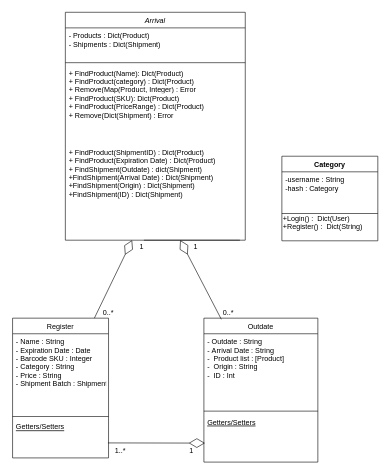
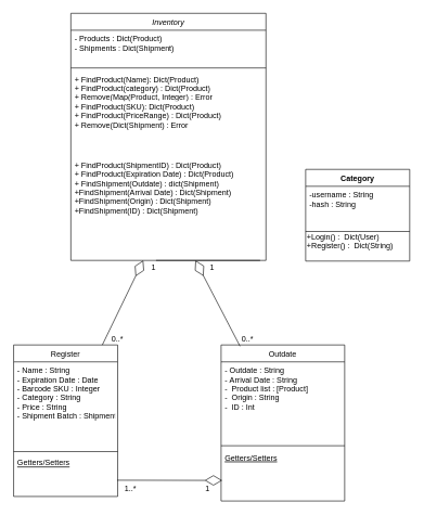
- <mxCell id="2" value="Arrival" style="swimlane;fontStyle=2;align=center;verticalAlign=top;childLayout=stackLayout;horizontal=1;startSize=26;horizontalStack=0;resizeParent=1;resizeLast=0;collapsible=1;marginBottom=0;rounded=0;shadow=0;strokeWidth=1;" vertex="1" parent="1"><mxGeometry x="108" y="20" width="300" height="380" as="geometry"><mxRectangle x="230" y="140" width="160" height="26" as="alternateBounds" /></mxGeometry></mxCell>
+ <mxCell id="2" value="Inventory" style="swimlane;fontStyle=2;align=center;verticalAlign=top;childLayout=stackLayout;horizontal=1;startSize=26;horizontalStack=0;resizeParent=1;resizeLast=0;collapsible=1;marginBottom=0;rounded=0;shadow=0;strokeWidth=1;" vertex="1" parent="1"><mxGeometry x="108" y="20" width="300" height="380" as="geometry"><mxRectangle x="230" y="140" width="160" height="26" as="alternateBounds" /></mxGeometry></mxCell>
- <mxCell id="17" value="-username : String&#10;-hash : Category" style="text;strokeColor=none;fillColor=none;align=left;verticalAlign=top;spacingLeft=4;spacingRight=4;overflow=hidden;rotatable=0;points=[[0,0.5],[1,0.5]];portConstraint=eastwest;" vertex="1" parent="16"><mxGeometry y="26" width="160" height="54" as="geometry" /></mxCell>
+ <mxCell id="17" value="-username : String&#10;-hash : String" style="text;strokeColor=none;fillColor=none;align=left;verticalAlign=top;spacingLeft=4;spacingRight=4;overflow=hidden;rotatable=0;points=[[0,0.5],[1,0.5]];portConstraint=eastwest;" vertex="1" parent="16"><mxGeometry y="26" width="160" height="54" as="geometry" /></mxCell>
